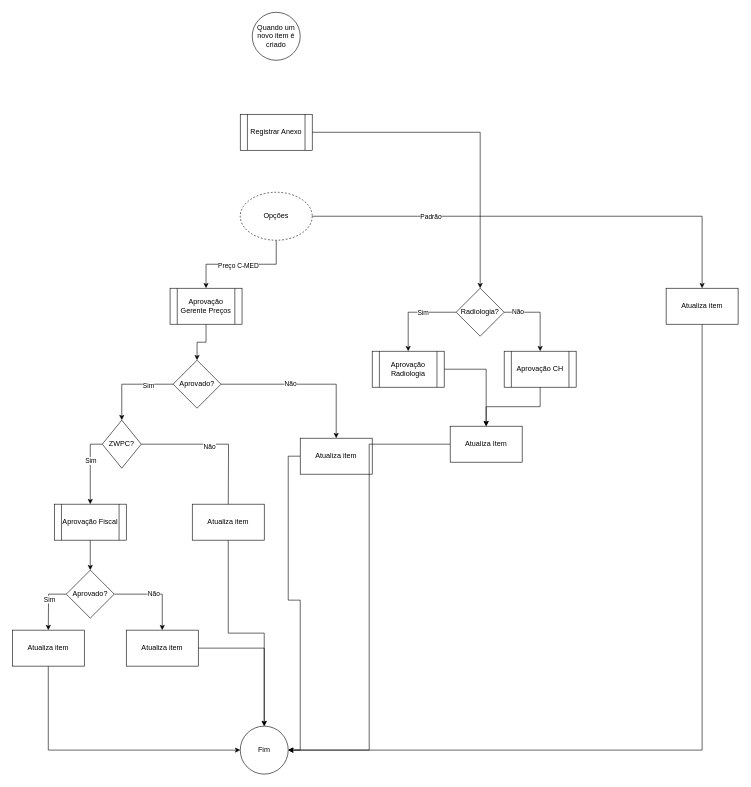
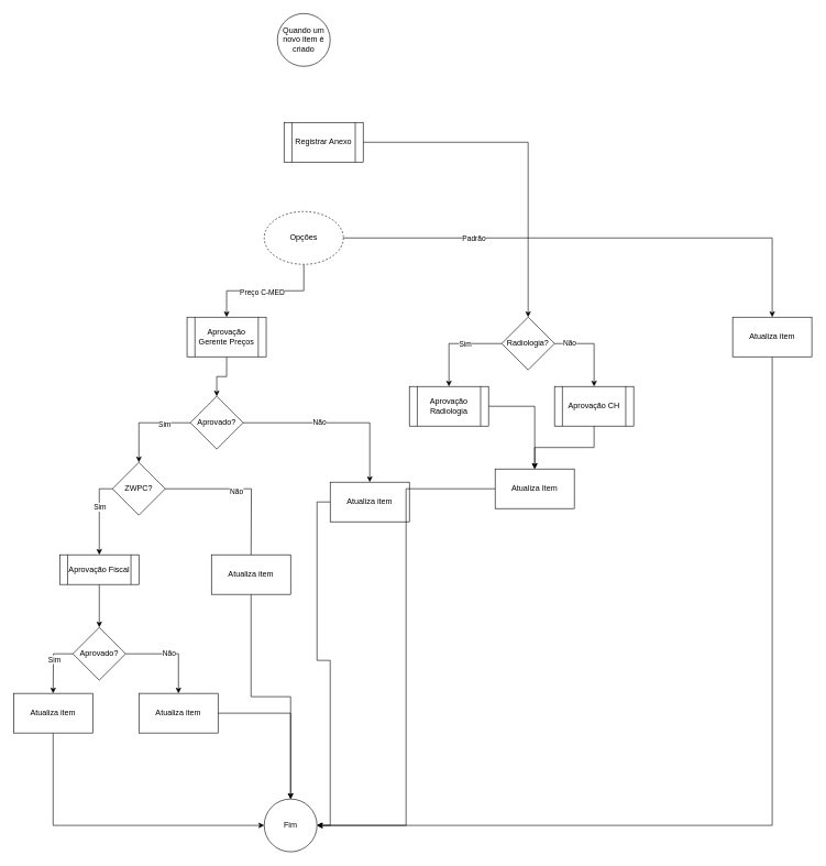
- <mxCell id="4" value="Registrar Anexo" style="shape=process;whiteSpace=wrap;html=1;backgroundOutline=1;" vertex="1" parent="1"><mxGeometry x="400" y="190" width="120" height="60" as="geometry" /></mxCell>
+ <mxCell id="4" value="Registrar Anexo" style="shape=process;whiteSpace=wrap;html=1;backgroundOutline=1;" vertex="1" parent="1"><mxGeometry x="430" y="185" width="120" height="60" as="geometry" /></mxCell>
- <mxCell id="21" value="ZWPC?" style="rhombus;whiteSpace=wrap;html=1;" vertex="1" parent="1"><mxGeometry x="170" y="700" width="65" height="80" as="geometry" /></mxCell>
+ <mxCell id="21" value="ZWPC?" style="rhombus;whiteSpace=wrap;html=1;" vertex="1" parent="1"><mxGeometry x="170" y="700" width="80" height="80" as="geometry" /></mxCell>
- <mxCell id="23" value="Aprovação Fiscal" style="shape=process;whiteSpace=wrap;html=1;backgroundOutline=1;" vertex="1" parent="1"><mxGeometry x="90" y="840" width="120" height="60" as="geometry" /></mxCell>
+ <mxCell id="23" value="Aprovação Fiscal" style="shape=process;whiteSpace=wrap;html=1;backgroundOutline=1;" vertex="1" parent="1"><mxGeometry x="90" y="840" width="120" height="45" as="geometry" /></mxCell>
